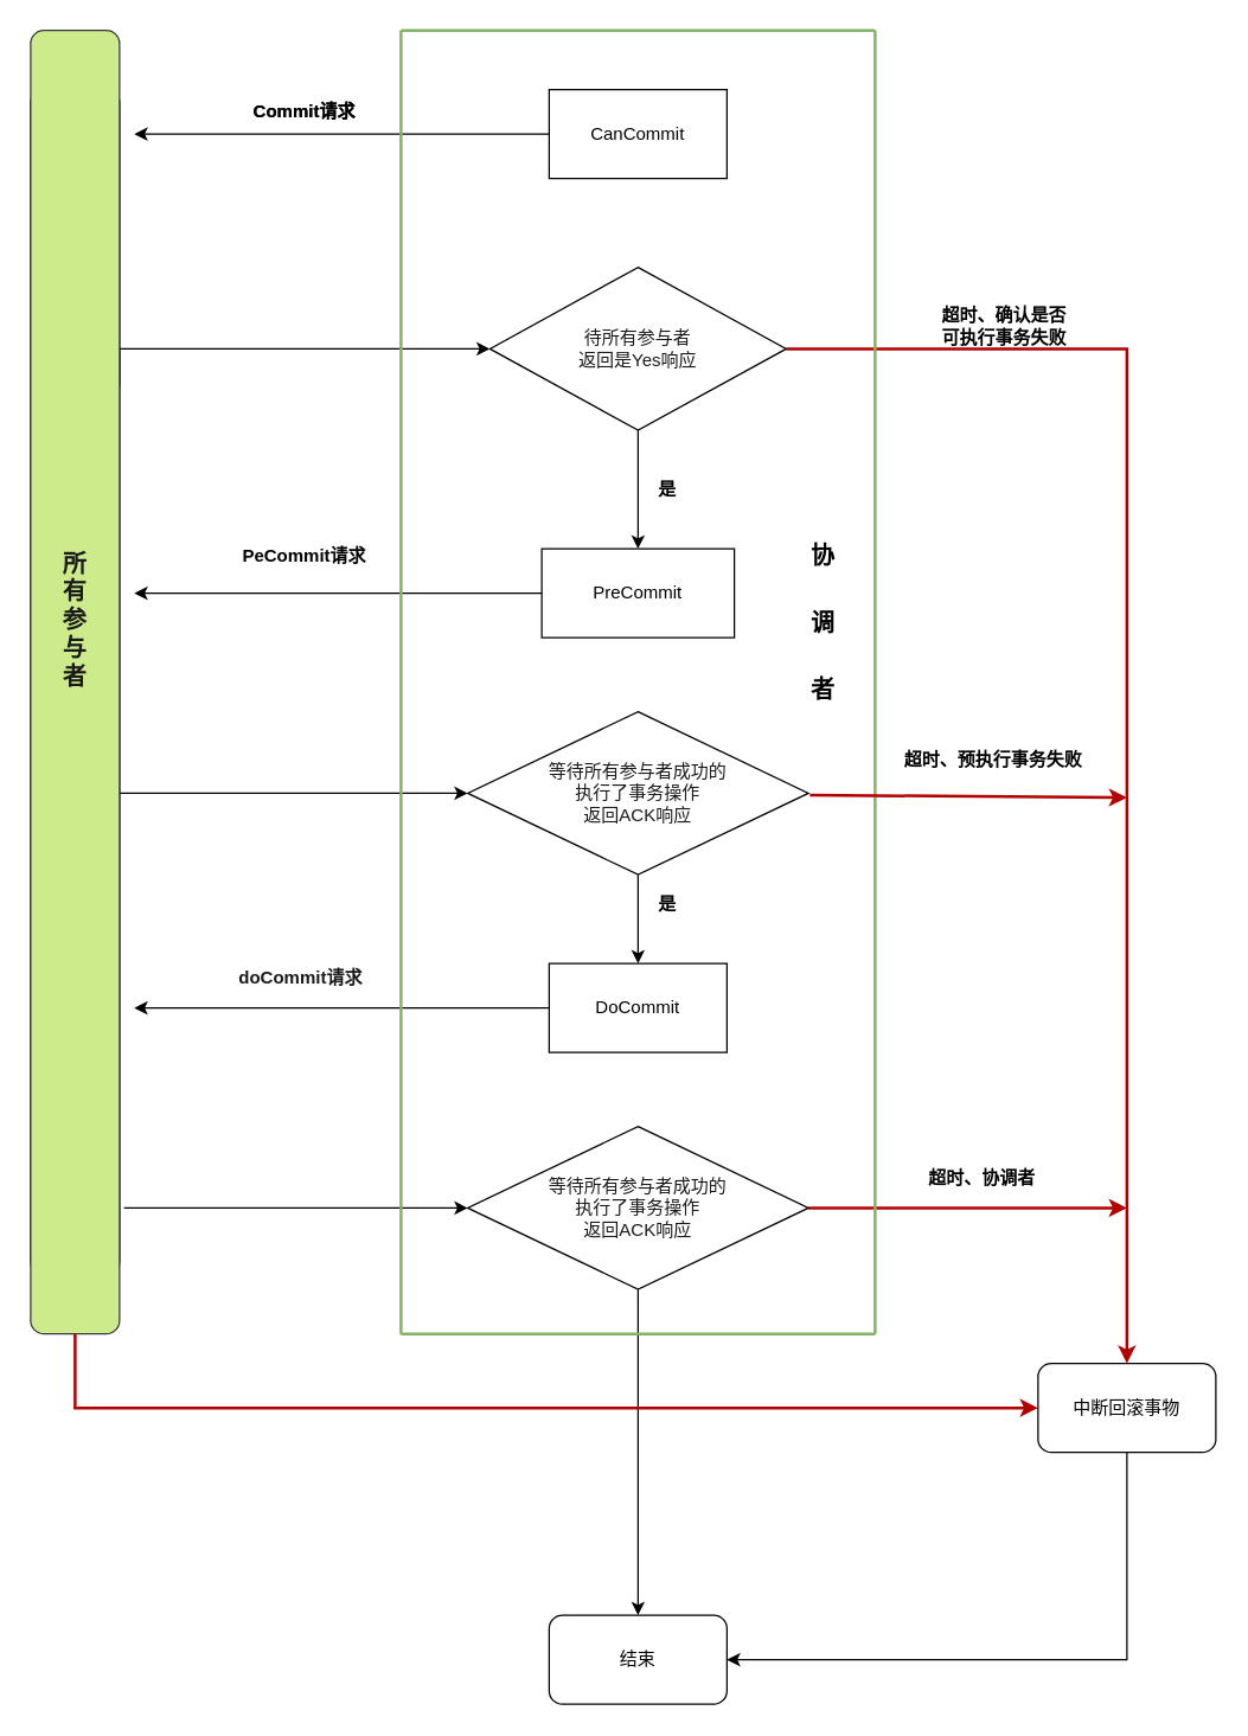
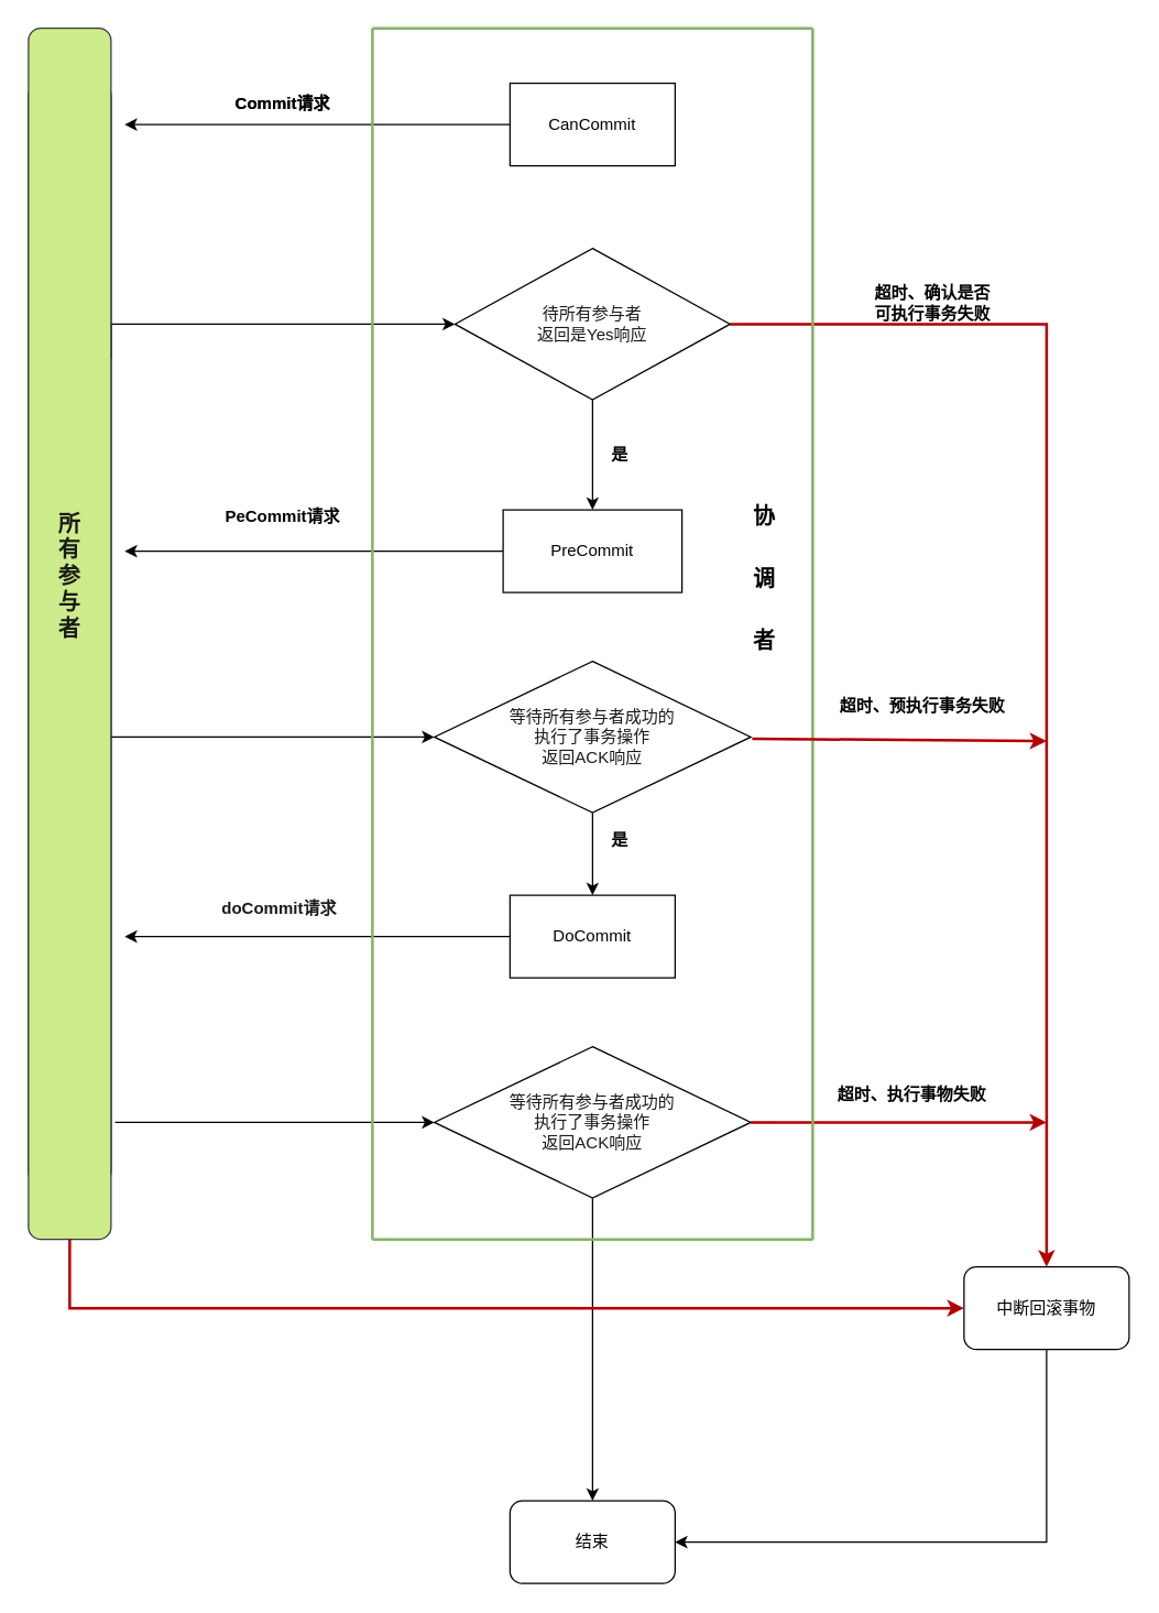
- <mxCell id="38" value="&lt;b&gt;超时、协调者&lt;/b&gt;" style="text;html=1;strokeColor=none;fillColor=none;align=center;verticalAlign=middle;whiteSpace=wrap;rounded=0;" vertex="1" parent="1"><mxGeometry x="600" y="780" width="125" height="30" as="geometry" /></mxCell>
+ <mxCell id="38" value="&lt;b&gt;超时、执行事物失败&lt;/b&gt;" style="text;html=1;strokeColor=none;fillColor=none;align=center;verticalAlign=middle;whiteSpace=wrap;rounded=0;" vertex="1" parent="1"><mxGeometry x="600" y="780" width="125" height="30" as="geometry" /></mxCell>
